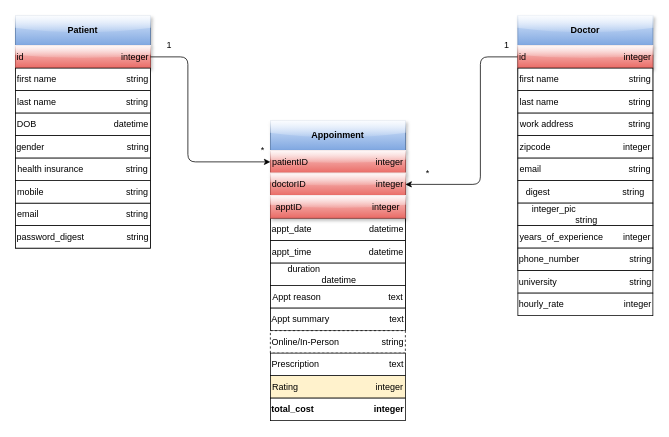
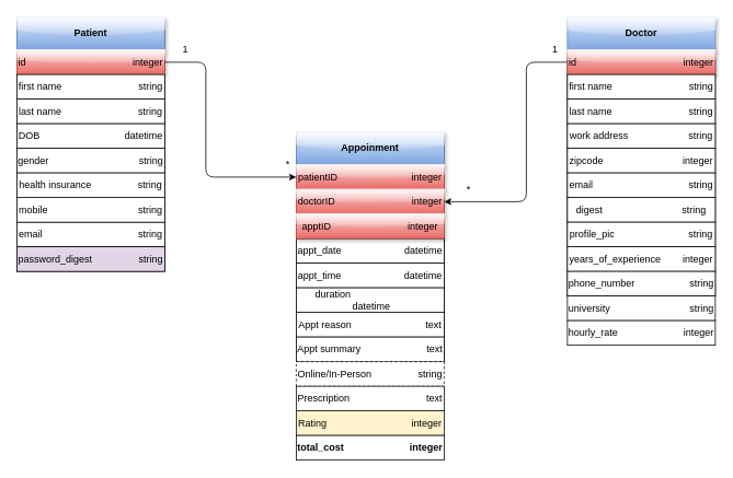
- <mxCell id="28" value="integer_pic&amp;nbsp; &amp;nbsp; &amp;nbsp; &amp;nbsp; &amp;nbsp; &amp;nbsp; &amp;nbsp; &amp;nbsp; &amp;nbsp; &amp;nbsp; &amp;nbsp; &amp;nbsp; &amp;nbsp; &amp;nbsp;string" style="rounded=0;whiteSpace=wrap;html=1;" parent="1" vertex="1"><mxGeometry x="690" y="270" width="180" height="30" as="geometry" /></mxCell>
+ <mxCell id="28" value="profile_pic&amp;nbsp; &amp;nbsp; &amp;nbsp; &amp;nbsp; &amp;nbsp; &amp;nbsp; &amp;nbsp; &amp;nbsp; &amp;nbsp; &amp;nbsp; &amp;nbsp; &amp;nbsp; &amp;nbsp; &amp;nbsp;string" style="rounded=0;whiteSpace=wrap;html=1;" parent="1" vertex="1"><mxGeometry x="690" y="270" width="180" height="30" as="geometry" /></mxCell>
- <mxCell id="36" value="password_digest&amp;nbsp; &amp;nbsp; &amp;nbsp; &amp;nbsp; &amp;nbsp; &amp;nbsp; &amp;nbsp; &amp;nbsp; &amp;nbsp;string" style="rounded=0;whiteSpace=wrap;html=1;" parent="1" vertex="1"><mxGeometry x="20" y="300" width="180" height="30" as="geometry" /></mxCell>
+ <mxCell id="36" value="password_digest&amp;nbsp; &amp;nbsp; &amp;nbsp; &amp;nbsp; &amp;nbsp; &amp;nbsp; &amp;nbsp; &amp;nbsp; &amp;nbsp;string" style="rounded=0;whiteSpace=wrap;html=1;fillColor=#e1d5e7;" parent="1" vertex="1"><mxGeometry x="20" y="300" width="180" height="30" as="geometry" /></mxCell>
